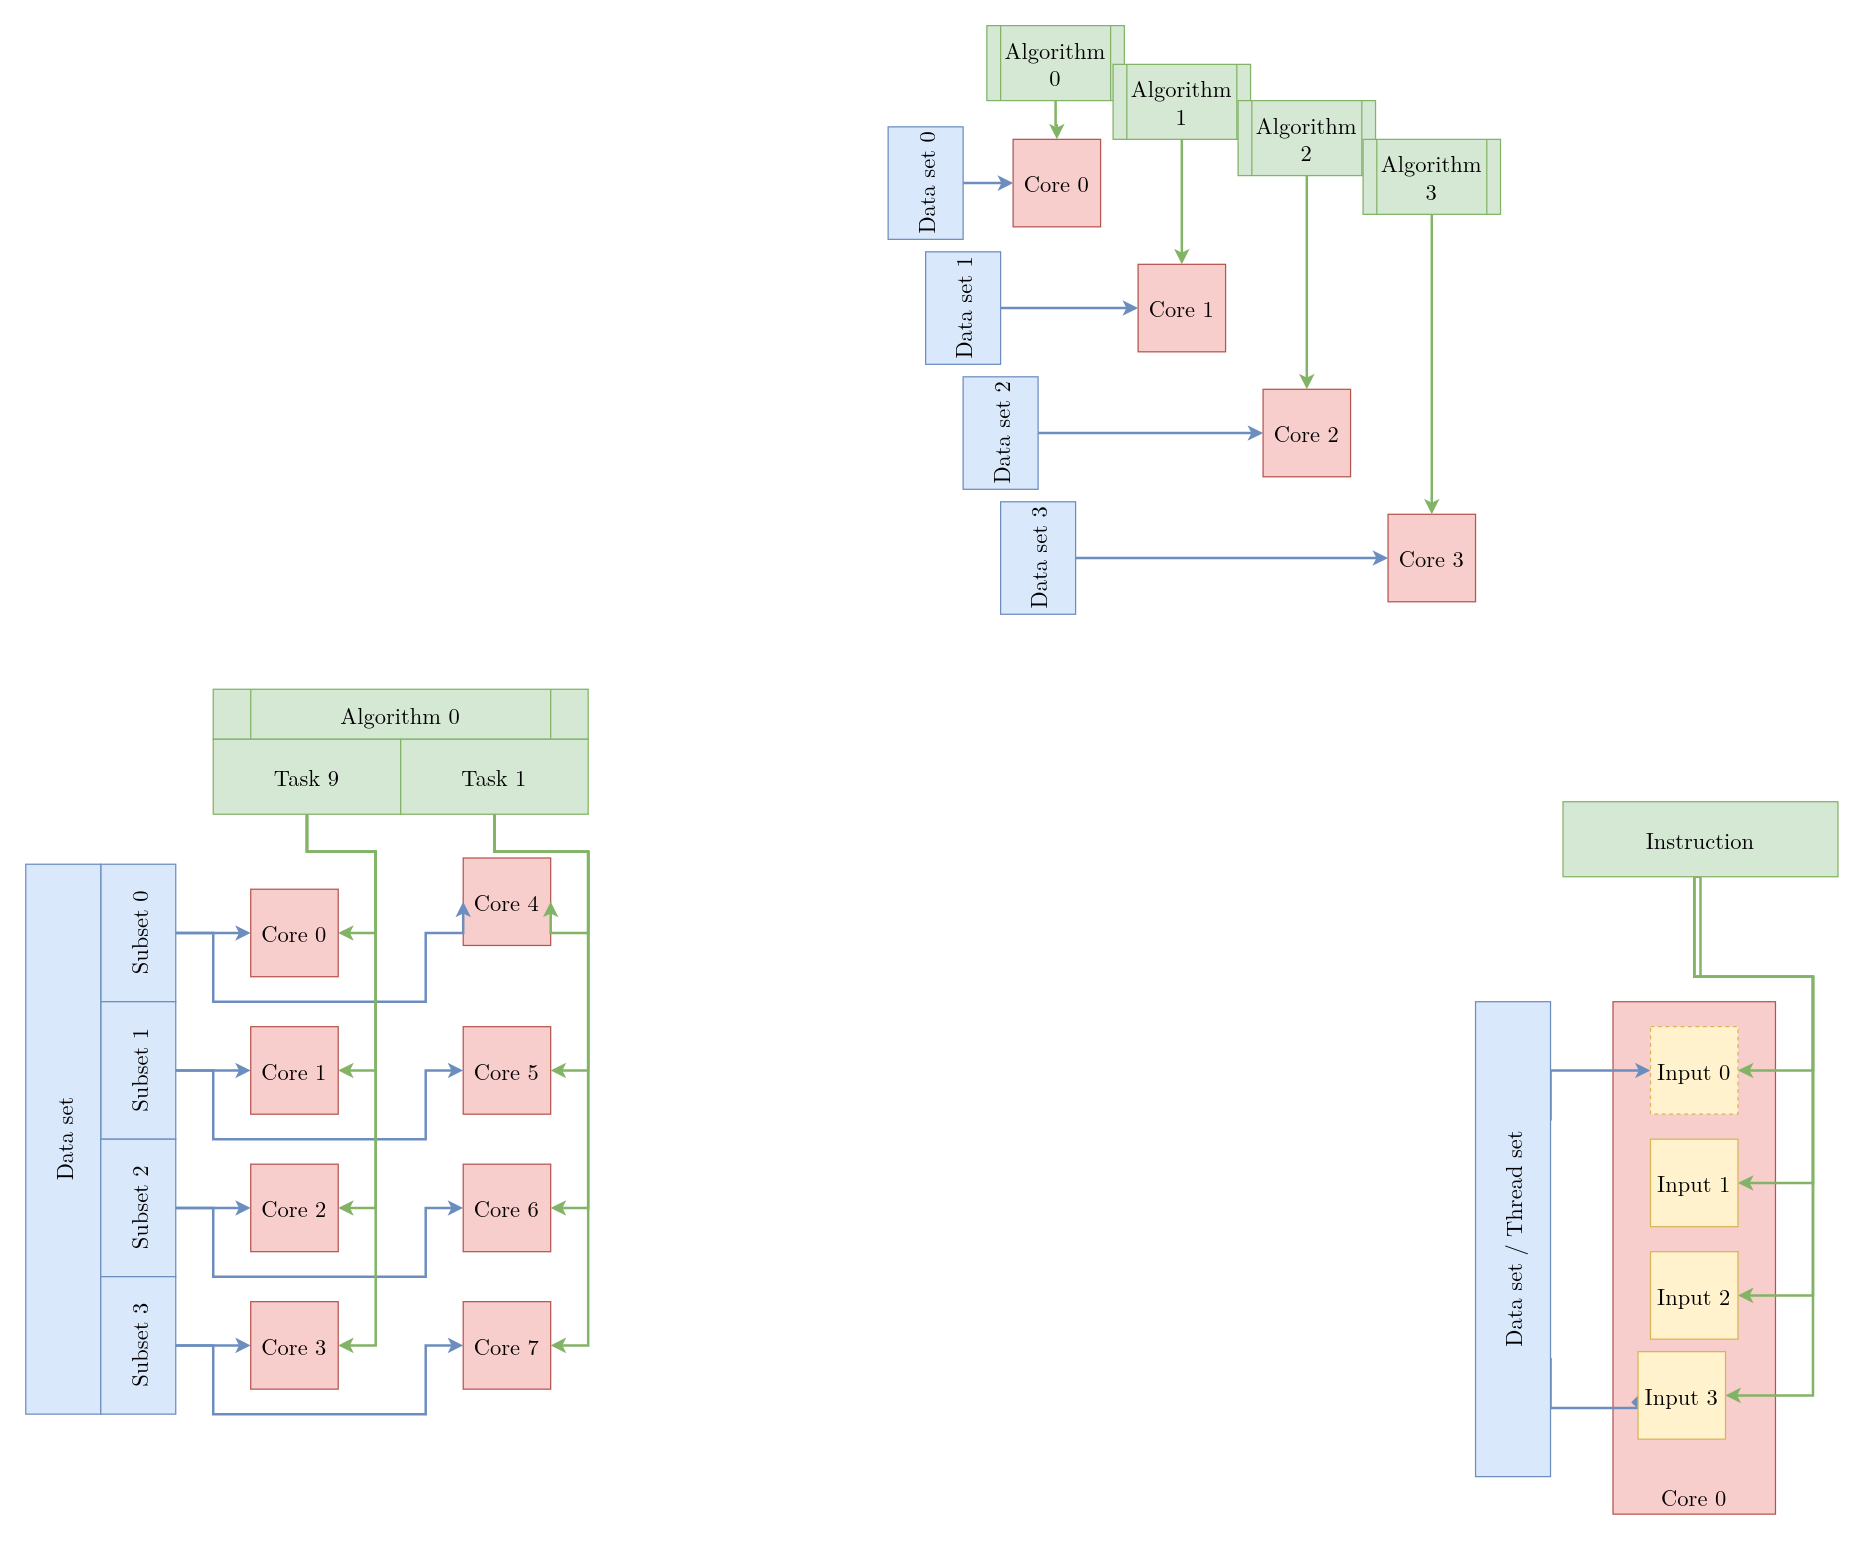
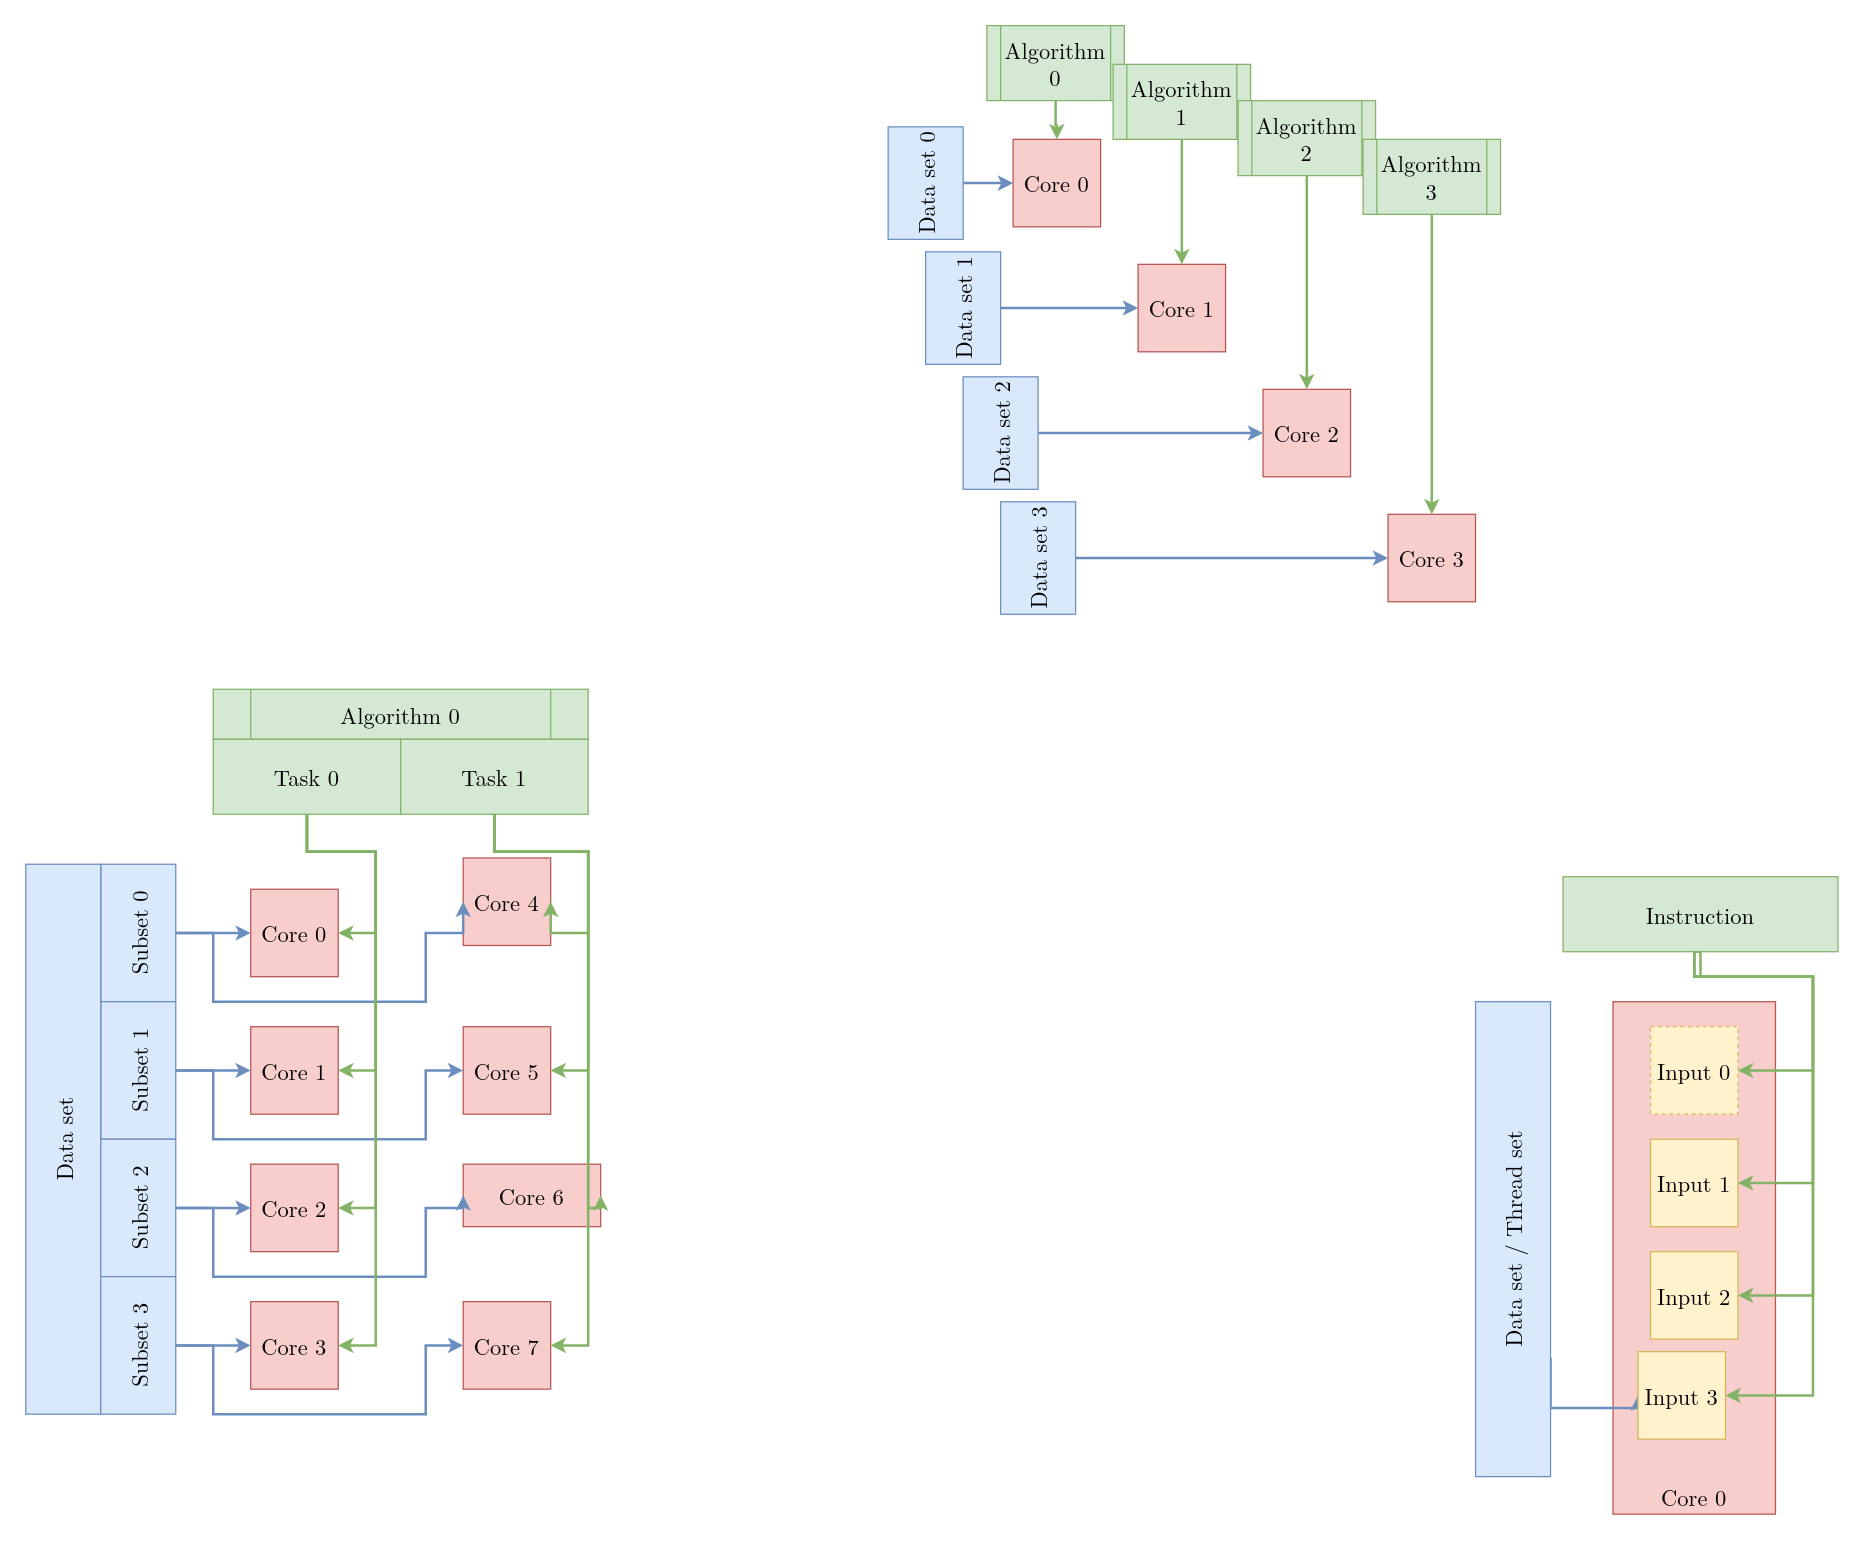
- <mxCell id="31" value="Task 9" style="rounded=0;whiteSpace=wrap;html=1;fontFamily=Latin Modern Roman;fontSize=18;fillColor=#d5e8d4;strokeColor=#82b366;" vertex="1" parent="1"><mxGeometry x="170" y="591" width="150" height="60" as="geometry" /></mxCell>
+ <mxCell id="31" value="Task 0" style="rounded=0;whiteSpace=wrap;html=1;fontFamily=Latin Modern Roman;fontSize=18;fillColor=#d5e8d4;strokeColor=#82b366;" vertex="1" parent="1"><mxGeometry x="170" y="591" width="150" height="60" as="geometry" /></mxCell>
- <mxCell id="41" value="Instruction" style="rounded=0;whiteSpace=wrap;html=1;fontSize=18;fontFamily=Latin Modern Roman;fillColor=#d5e8d4;strokeColor=#82b366;" vertex="1" parent="1"><mxGeometry x="1250" y="641" width="220" height="60" as="geometry" /></mxCell>
+ <mxCell id="41" value="Instruction" style="rounded=0;whiteSpace=wrap;html=1;fontSize=18;fontFamily=Latin Modern Roman;fillColor=#d5e8d4;strokeColor=#82b366;" vertex="1" parent="1"><mxGeometry x="1250" y="701" width="220" height="60" as="geometry" /></mxCell>
- <mxCell id="3" style="edgeStyle=orthogonalEdgeStyle;rounded=0;orthogonalLoop=1;jettySize=auto;html=1;strokeWidth=2;fontFamily=Latin Modern Roman;fontSize=18;entryX=0;entryY=0.5;entryDx=0;entryDy=0;fillColor=#dae8fc;strokeColor=#6c8ebf;exitX=0.75;exitY=1;exitDx=0;exitDy=0;" edge="1" parent="1" target="43" source="42"><mxGeometry relative="1" as="geometry"><mxPoint x="1150" y="861" as="targetPoint" /><mxPoint x="1140" y="861" as="sourcePoint" /><Array as="points"><mxPoint x="1240" y="856" /></Array></mxGeometry></mxCell>
- <mxCell id="11" value="Core 6" style="rounded=0;whiteSpace=wrap;html=1;fontFamily=Latin Modern Roman;fontSize=18;fillColor=#f8cecc;strokeColor=#b85450;" vertex="1" parent="1"><mxGeometry x="370" y="931" width="70" height="70" as="geometry" /></mxCell>
+ <mxCell id="11" value="Core 6" style="rounded=0;whiteSpace=wrap;html=1;fontFamily=Latin Modern Roman;fontSize=18;fillColor=#f8cecc;strokeColor=#b85450;" vertex="1" parent="1"><mxGeometry x="370" y="931" width="110" height="50" as="geometry" /></mxCell>
- <mxCell id="4" style="edgeStyle=orthogonalEdgeStyle;rounded=0;orthogonalLoop=1;jettySize=auto;html=1;strokeWidth=2;fontFamily=Latin Modern Roman;fontSize=18;entryX=0;entryY=0.5;entryDx=0;entryDy=0;fillColor=#dae8fc;strokeColor=#6c8ebf;exitX=0.25;exitY=1;exitDx=0;exitDy=0;endArrow=diamond;" edge="1" parent="1" target="46" source="42"><mxGeometry relative="1" as="geometry"><mxPoint x="1340" y="961" as="targetPoint" /><mxPoint x="1140" y="1101" as="sourcePoint" /><Array as="points"><mxPoint x="1240" y="1126" /></Array></mxGeometry></mxCell>
+ <mxCell id="4" style="edgeStyle=orthogonalEdgeStyle;rounded=0;orthogonalLoop=1;jettySize=auto;html=1;strokeWidth=2;fontFamily=Latin Modern Roman;fontSize=18;entryX=0;entryY=0.5;entryDx=0;entryDy=0;fillColor=#dae8fc;strokeColor=#6c8ebf;exitX=0.25;exitY=1;exitDx=0;exitDy=0;" edge="1" parent="1" target="46" source="42"><mxGeometry relative="1" as="geometry"><mxPoint x="1340" y="961" as="targetPoint" /><mxPoint x="1140" y="1101" as="sourcePoint" /><Array as="points"><mxPoint x="1240" y="1126" /></Array></mxGeometry></mxCell>
